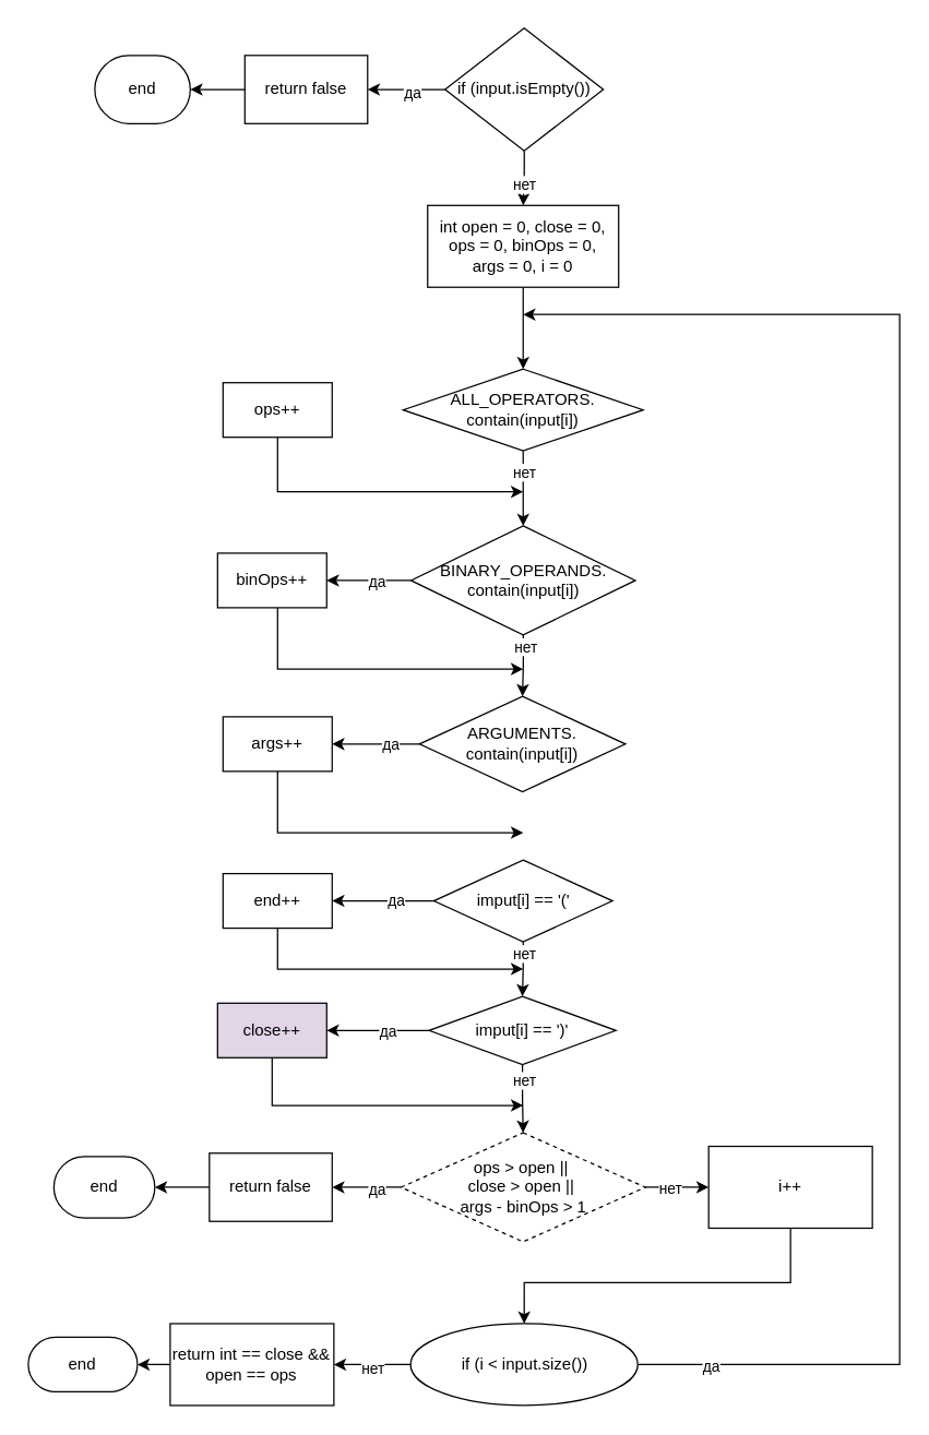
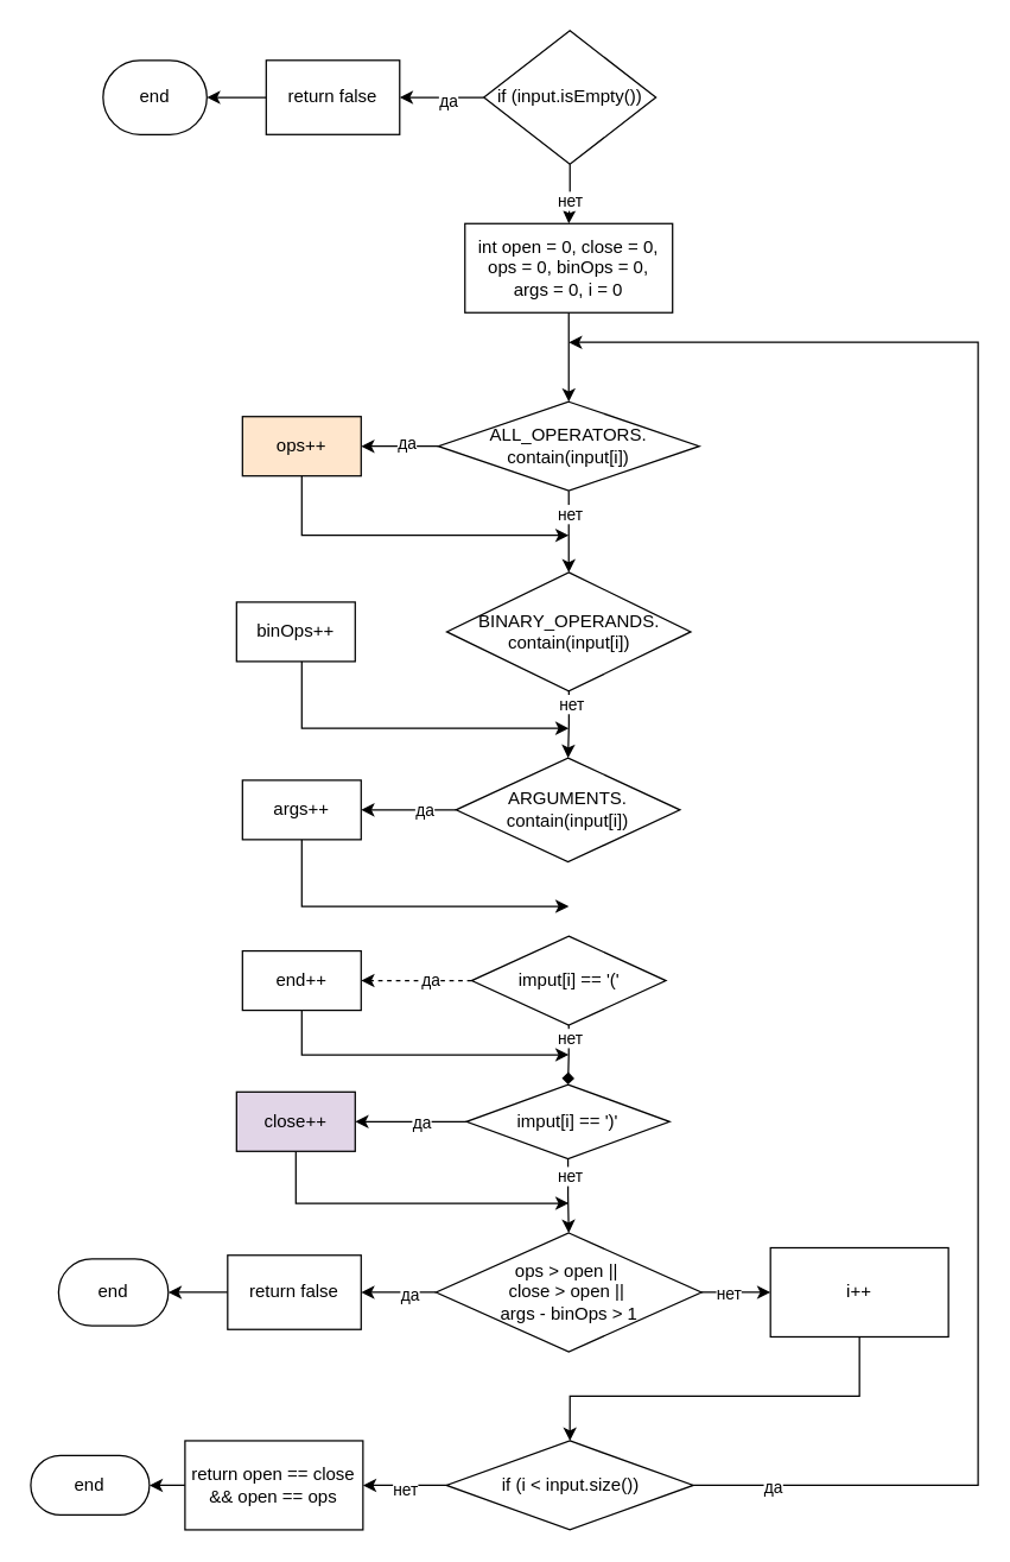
- <mxCell id="18" value="ops++" style="rounded=0;whiteSpace=wrap;html=1;" parent="1" vertex="1"><mxGeometry x="163" y="280" width="80" height="40" as="geometry" /></mxCell>
+ <mxCell id="18" value="ops++" style="rounded=0;whiteSpace=wrap;html=1;fillColor=#ffe6cc;" parent="1" vertex="1"><mxGeometry x="163" y="280" width="80" height="40" as="geometry" /></mxCell>
+ <mxCell id="12" style="edgeStyle=orthogonalEdgeStyle;rounded=0;orthogonalLoop=1;jettySize=auto;html=1;entryX=1;entryY=0.5;entryDx=0;entryDy=0;" parent="1" source="16" target="18" edge="1"><mxGeometry relative="1" as="geometry" /></mxCell>
+ <mxCell id="13" value="да" style="edgeLabel;html=1;align=center;verticalAlign=middle;resizable=0;points=[];" vertex="1" connectable="0" parent="12"><mxGeometry x="-0.152" y="-3" relative="1" as="geometry"><mxPoint as="offset" /></mxGeometry></mxCell>
- <mxCell id="19" style="edgeStyle=orthogonalEdgeStyle;rounded=0;orthogonalLoop=1;jettySize=auto;html=1;entryX=1;entryY=0.5;entryDx=0;entryDy=0;" parent="1" source="23" target="25" edge="1"><mxGeometry relative="1" as="geometry" /></mxCell>
- <mxCell id="20" value="да" style="edgeLabel;html=1;align=center;verticalAlign=middle;resizable=0;points=[];" vertex="1" connectable="0" parent="19"><mxGeometry x="-0.195" relative="1" as="geometry"><mxPoint as="offset" /></mxGeometry></mxCell>
- <mxCell id="31" style="edgeStyle=orthogonalEdgeStyle;rounded=0;orthogonalLoop=1;jettySize=auto;html=1;entryX=1;entryY=0.5;entryDx=0;entryDy=0;" parent="1" source="35" target="37" edge="1"><mxGeometry relative="1" as="geometry" /></mxCell>
+ <mxCell id="31" style="edgeStyle=orthogonalEdgeStyle;rounded=0;orthogonalLoop=1;jettySize=auto;html=1;entryX=1;entryY=0.5;entryDx=0;entryDy=0;dashed=1;" parent="1" source="35" target="37" edge="1"><mxGeometry relative="1" as="geometry" /></mxCell>
- <mxCell id="33" style="edgeStyle=orthogonalEdgeStyle;rounded=0;orthogonalLoop=1;jettySize=auto;html=1;" parent="1" source="35" target="42" edge="1"><mxGeometry relative="1" as="geometry" /></mxCell>
+ <mxCell id="33" style="edgeStyle=orthogonalEdgeStyle;rounded=0;orthogonalLoop=1;jettySize=auto;html=1;endArrow=diamond;" parent="1" source="35" target="42" edge="1"><mxGeometry relative="1" as="geometry" /></mxCell>
- <mxCell id="49" value="ops &amp;gt; open ||&amp;nbsp;&lt;div&gt;close &amp;gt; open ||&amp;nbsp;&lt;/div&gt;&lt;div&gt;args - binOps &amp;gt; 1&lt;/div&gt;" style="rhombus;whiteSpace=wrap;html=1;dashed=1;" parent="1" vertex="1"><mxGeometry x="293.5" y="830" width="179" height="80" as="geometry" /></mxCell>
+ <mxCell id="49" value="ops &amp;gt; open ||&amp;nbsp;&lt;div&gt;close &amp;gt; open ||&amp;nbsp;&lt;/div&gt;&lt;div&gt;args - binOps &amp;gt; 1&lt;/div&gt;" style="rhombus;whiteSpace=wrap;html=1;" parent="1" vertex="1"><mxGeometry x="293.5" y="830" width="179" height="80" as="geometry" /></mxCell>
- <mxCell id="59" value="return int == close &amp;amp;&amp;amp; open == ops" style="rounded=0;whiteSpace=wrap;html=1;" parent="1" vertex="1"><mxGeometry x="124.25" y="970" width="120" height="60" as="geometry" /></mxCell>
+ <mxCell id="59" value="return open == close &amp;amp;&amp;amp; open == ops" style="rounded=0;whiteSpace=wrap;html=1;" parent="1" vertex="1"><mxGeometry x="124.25" y="970" width="120" height="60" as="geometry" /></mxCell>
- <mxCell id="57" value="if (i &amp;lt; input.size())" style="ellipse;whiteSpace=wrap;html=1;" parent="1" vertex="1"><mxGeometry x="300.5" y="970" width="166.5" height="60" as="geometry" /></mxCell>
+ <mxCell id="57" value="if (i &amp;lt; input.size())" style="rhombus;whiteSpace=wrap;html=1;" parent="1" vertex="1"><mxGeometry x="300.5" y="970" width="166.5" height="60" as="geometry" /></mxCell>
